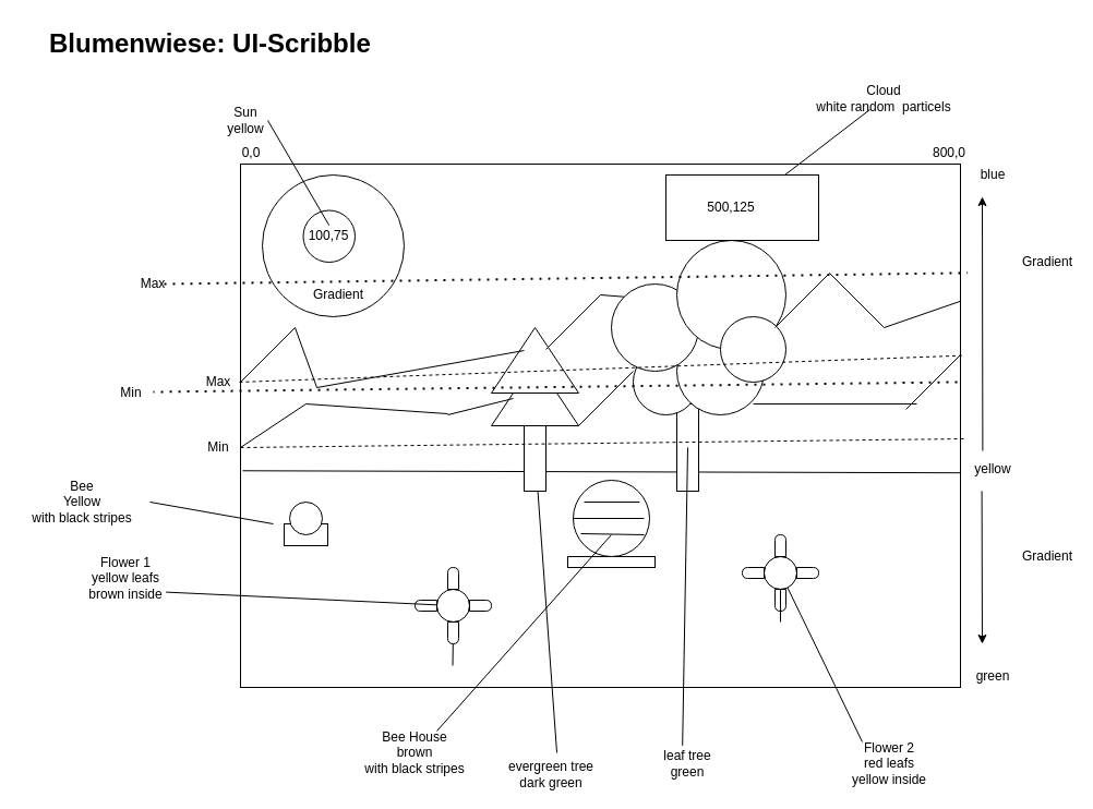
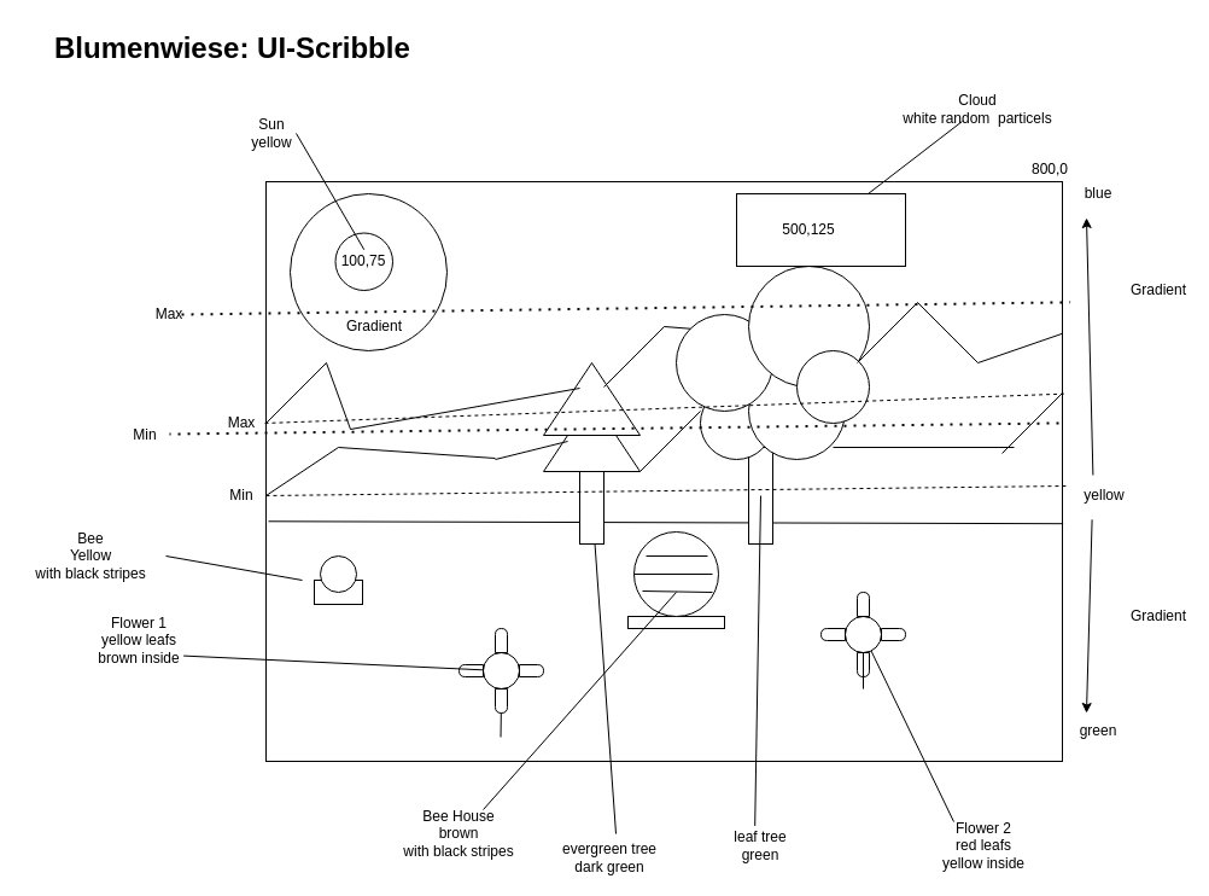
- <mxCell id="76" value="0,0" style="text;html=1;strokeColor=none;fillColor=none;align=center;verticalAlign=middle;whiteSpace=wrap;rounded=0;" parent="1" vertex="1"><mxGeometry x="210" y="130" width="40" height="20" as="geometry" /></mxCell>
- <mxCell id="49" value="yellow" style="text;html=1;strokeColor=none;fillColor=none;align=center;verticalAlign=middle;whiteSpace=wrap;rounded=0;" parent="1" vertex="1"><mxGeometry x="890" y="420" width="40" height="20" as="geometry" /></mxCell>
+ <mxCell id="49" value="yellow" style="text;html=1;strokeColor=none;fillColor=none;align=center;verticalAlign=middle;whiteSpace=wrap;rounded=0;" parent="1" vertex="1"><mxGeometry x="895" y="400" width="40" height="20" as="geometry" /></mxCell>
- <mxCell id="50" value="green" style="text;html=1;strokeColor=none;fillColor=none;align=center;verticalAlign=middle;whiteSpace=wrap;rounded=0;" parent="1" vertex="1"><mxGeometry x="890" y="610" width="40" height="20" as="geometry" /></mxCell>
+ <mxCell id="50" value="green" style="text;html=1;strokeColor=none;fillColor=none;align=center;verticalAlign=middle;whiteSpace=wrap;rounded=0;" parent="1" vertex="1"><mxGeometry x="890" y="595" width="40" height="20" as="geometry" /></mxCell>
